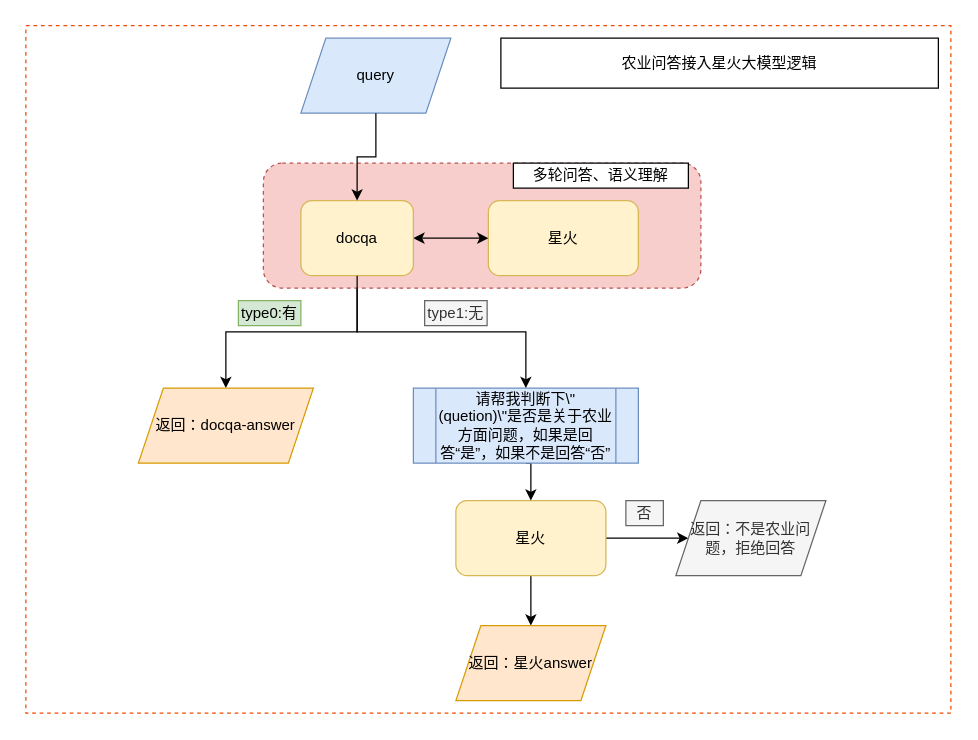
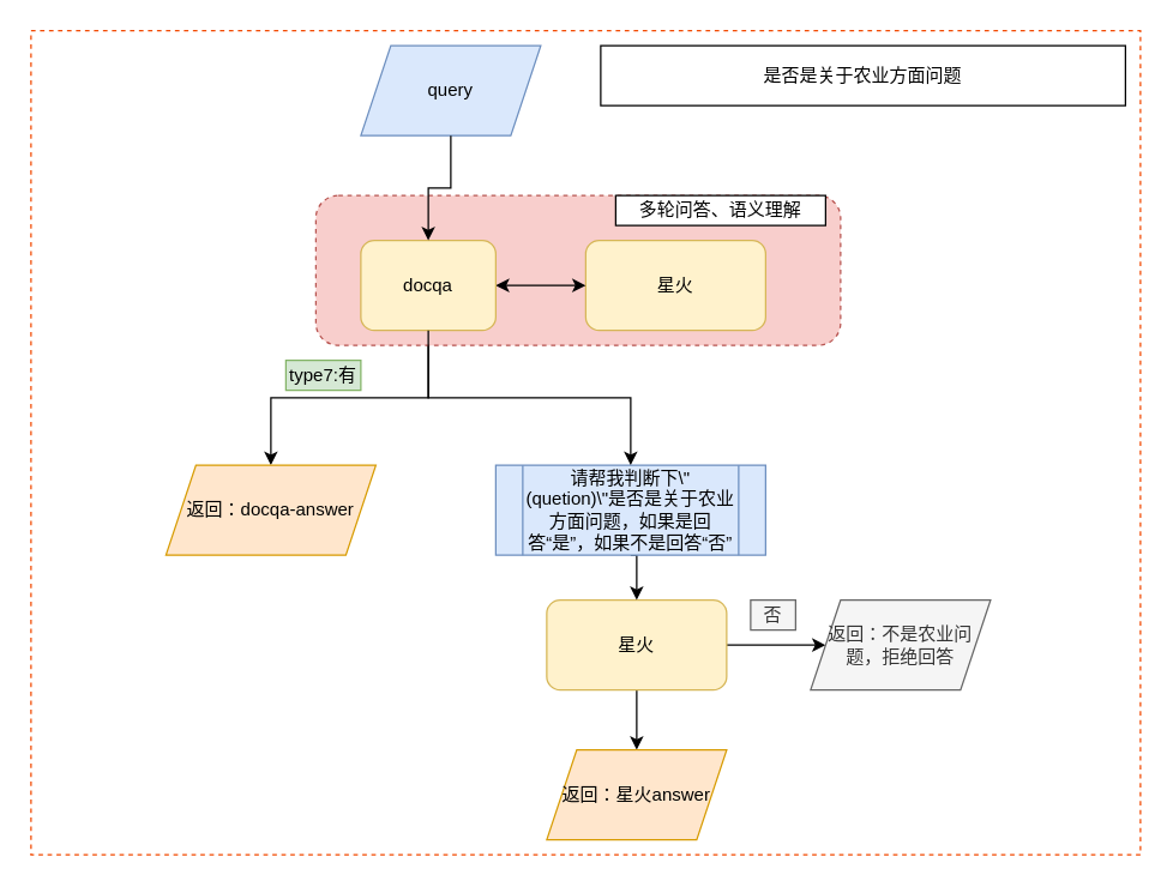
- <mxCell id="18" value="农业问答接入星火大模型逻辑" style="rounded=0;whiteSpace=wrap;html=1;" parent="1" vertex="1"><mxGeometry x="400" y="30" width="350" height="40" as="geometry" /></mxCell>
+ <mxCell id="18" value="是否是关于农业方面问题" style="rounded=0;whiteSpace=wrap;html=1;" parent="1" vertex="1"><mxGeometry x="400" y="30" width="350" height="40" as="geometry" /></mxCell>
- <mxCell id="7" value="type0:有" style="rounded=0;whiteSpace=wrap;html=1;fillColor=#d5e8d4;strokeColor=#82b366;" parent="1" vertex="1"><mxGeometry x="190" y="240" width="50" height="20" as="geometry" /></mxCell>
+ <mxCell id="7" value="type7:有" style="rounded=0;whiteSpace=wrap;html=1;fillColor=#d5e8d4;strokeColor=#82b366;" parent="1" vertex="1"><mxGeometry x="190" y="240" width="50" height="20" as="geometry" /></mxCell>
- <mxCell id="11" value="type1:无" style="rounded=0;whiteSpace=wrap;html=1;fillColor=#f5f5f5;fontColor=#333333;strokeColor=#666666;" parent="1" vertex="1"><mxGeometry x="339" y="240" width="50" height="20" as="geometry" /></mxCell>
